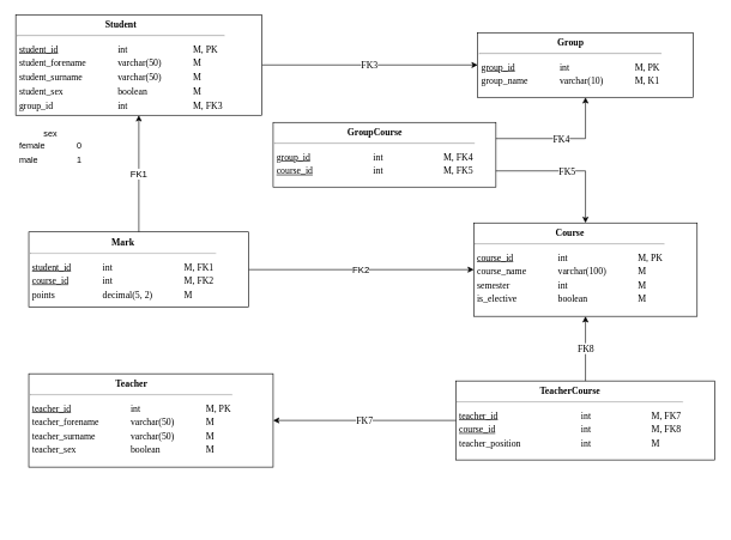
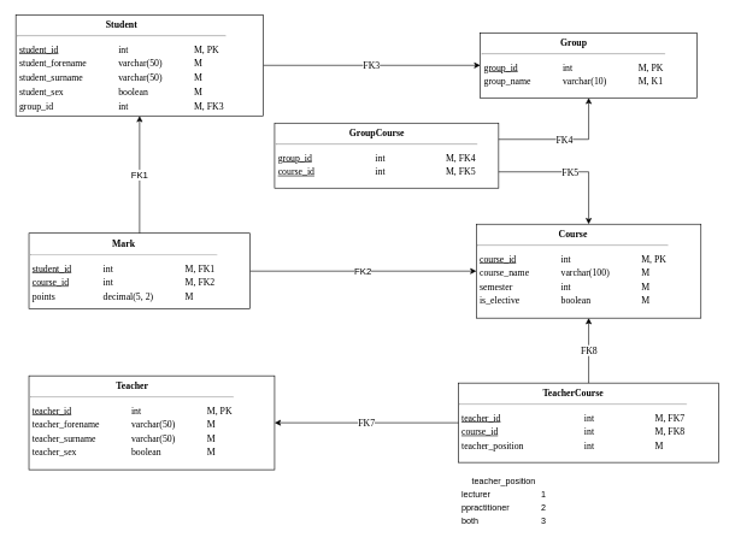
- <mxCell id="17" value="&lt;div style=&quot;text-align: center&quot;&gt;&lt;span&gt;sex&lt;/span&gt;&lt;/div&gt;&lt;table&gt;&lt;tbody&gt;&lt;tr&gt;&lt;td&gt;female&lt;/td&gt;&lt;td&gt;&lt;blockquote style=&quot;margin: 0 0 0 40px ; border: none ; padding: 0px&quot;&gt;0&lt;/blockquote&gt;&lt;/td&gt;&lt;/tr&gt;&lt;tr&gt;&lt;td&gt;male&lt;/td&gt;&lt;td&gt;&lt;blockquote style=&quot;margin: 0 0 0 40px ; border: none ; padding: 0px&quot;&gt;1&lt;/blockquote&gt;&lt;/td&gt;&lt;/tr&gt;&lt;/tbody&gt;&lt;/table&gt;" style="text;html=1;align=left;verticalAlign=middle;resizable=0;points=[];autosize=1;" vertex="1" parent="1"><mxGeometry x="20.87" y="180" width="110" height="50" as="geometry" /></mxCell>
+ <mxCell id="16" value="&lt;div style=&quot;text-align: center&quot;&gt;&lt;span&gt;teacher_position&lt;/span&gt;&lt;/div&gt;&lt;table&gt;&lt;tbody&gt;&lt;tr&gt;&lt;td&gt;lecturer&lt;/td&gt;&lt;td&gt;&lt;blockquote style=&quot;margin: 0 0 0 40px ; border: none ; padding: 0px&quot;&gt;1&lt;/blockquote&gt;&lt;/td&gt;&lt;/tr&gt;&lt;tr&gt;&lt;td&gt;ppractitioner&lt;/td&gt;&lt;td&gt;&lt;blockquote style=&quot;margin: 0 0 0 40px ; border: none ; padding: 0px&quot;&gt;2&lt;/blockquote&gt;&lt;/td&gt;&lt;/tr&gt;&lt;tr&gt;&lt;td&gt;both&lt;/td&gt;&lt;td&gt;&lt;blockquote style=&quot;margin: 0 0 0 40px ; border: none ; padding: 0px&quot;&gt;3&lt;/blockquote&gt;&lt;/td&gt;&lt;/tr&gt;&lt;/tbody&gt;&lt;/table&gt;" style="text;html=1;align=left;verticalAlign=middle;resizable=0;points=[];autosize=1;" vertex="1" parent="1"><mxGeometry x="633.43" y="660" width="140" height="70" as="geometry" /></mxCell>
